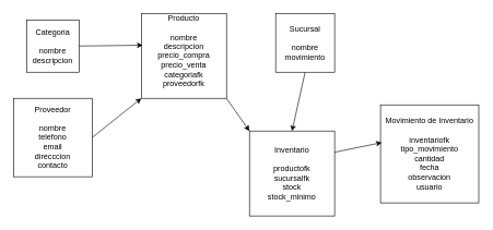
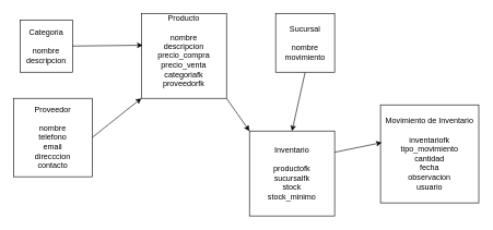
- <mxCell id="4" value="Categoria&lt;div&gt;&lt;br&gt;&lt;/div&gt;&lt;div&gt;nombre&lt;/div&gt;&lt;div&gt;descripcion&lt;/div&gt;" style="whiteSpace=wrap;html=1;aspect=fixed;" vertex="1" parent="1"><mxGeometry x="40" y="30" width="80" height="80" as="geometry" /></mxCell>
+ <mxCell id="4" value="Categoria&lt;div&gt;&lt;br&gt;&lt;/div&gt;&lt;div&gt;nombre&lt;/div&gt;&lt;div&gt;descripcion&lt;/div&gt;" style="whiteSpace=wrap;html=1;aspect=fixed;" vertex="1" parent="1"><mxGeometry x="30" y="30" width="80" height="80" as="geometry" /></mxCell>
